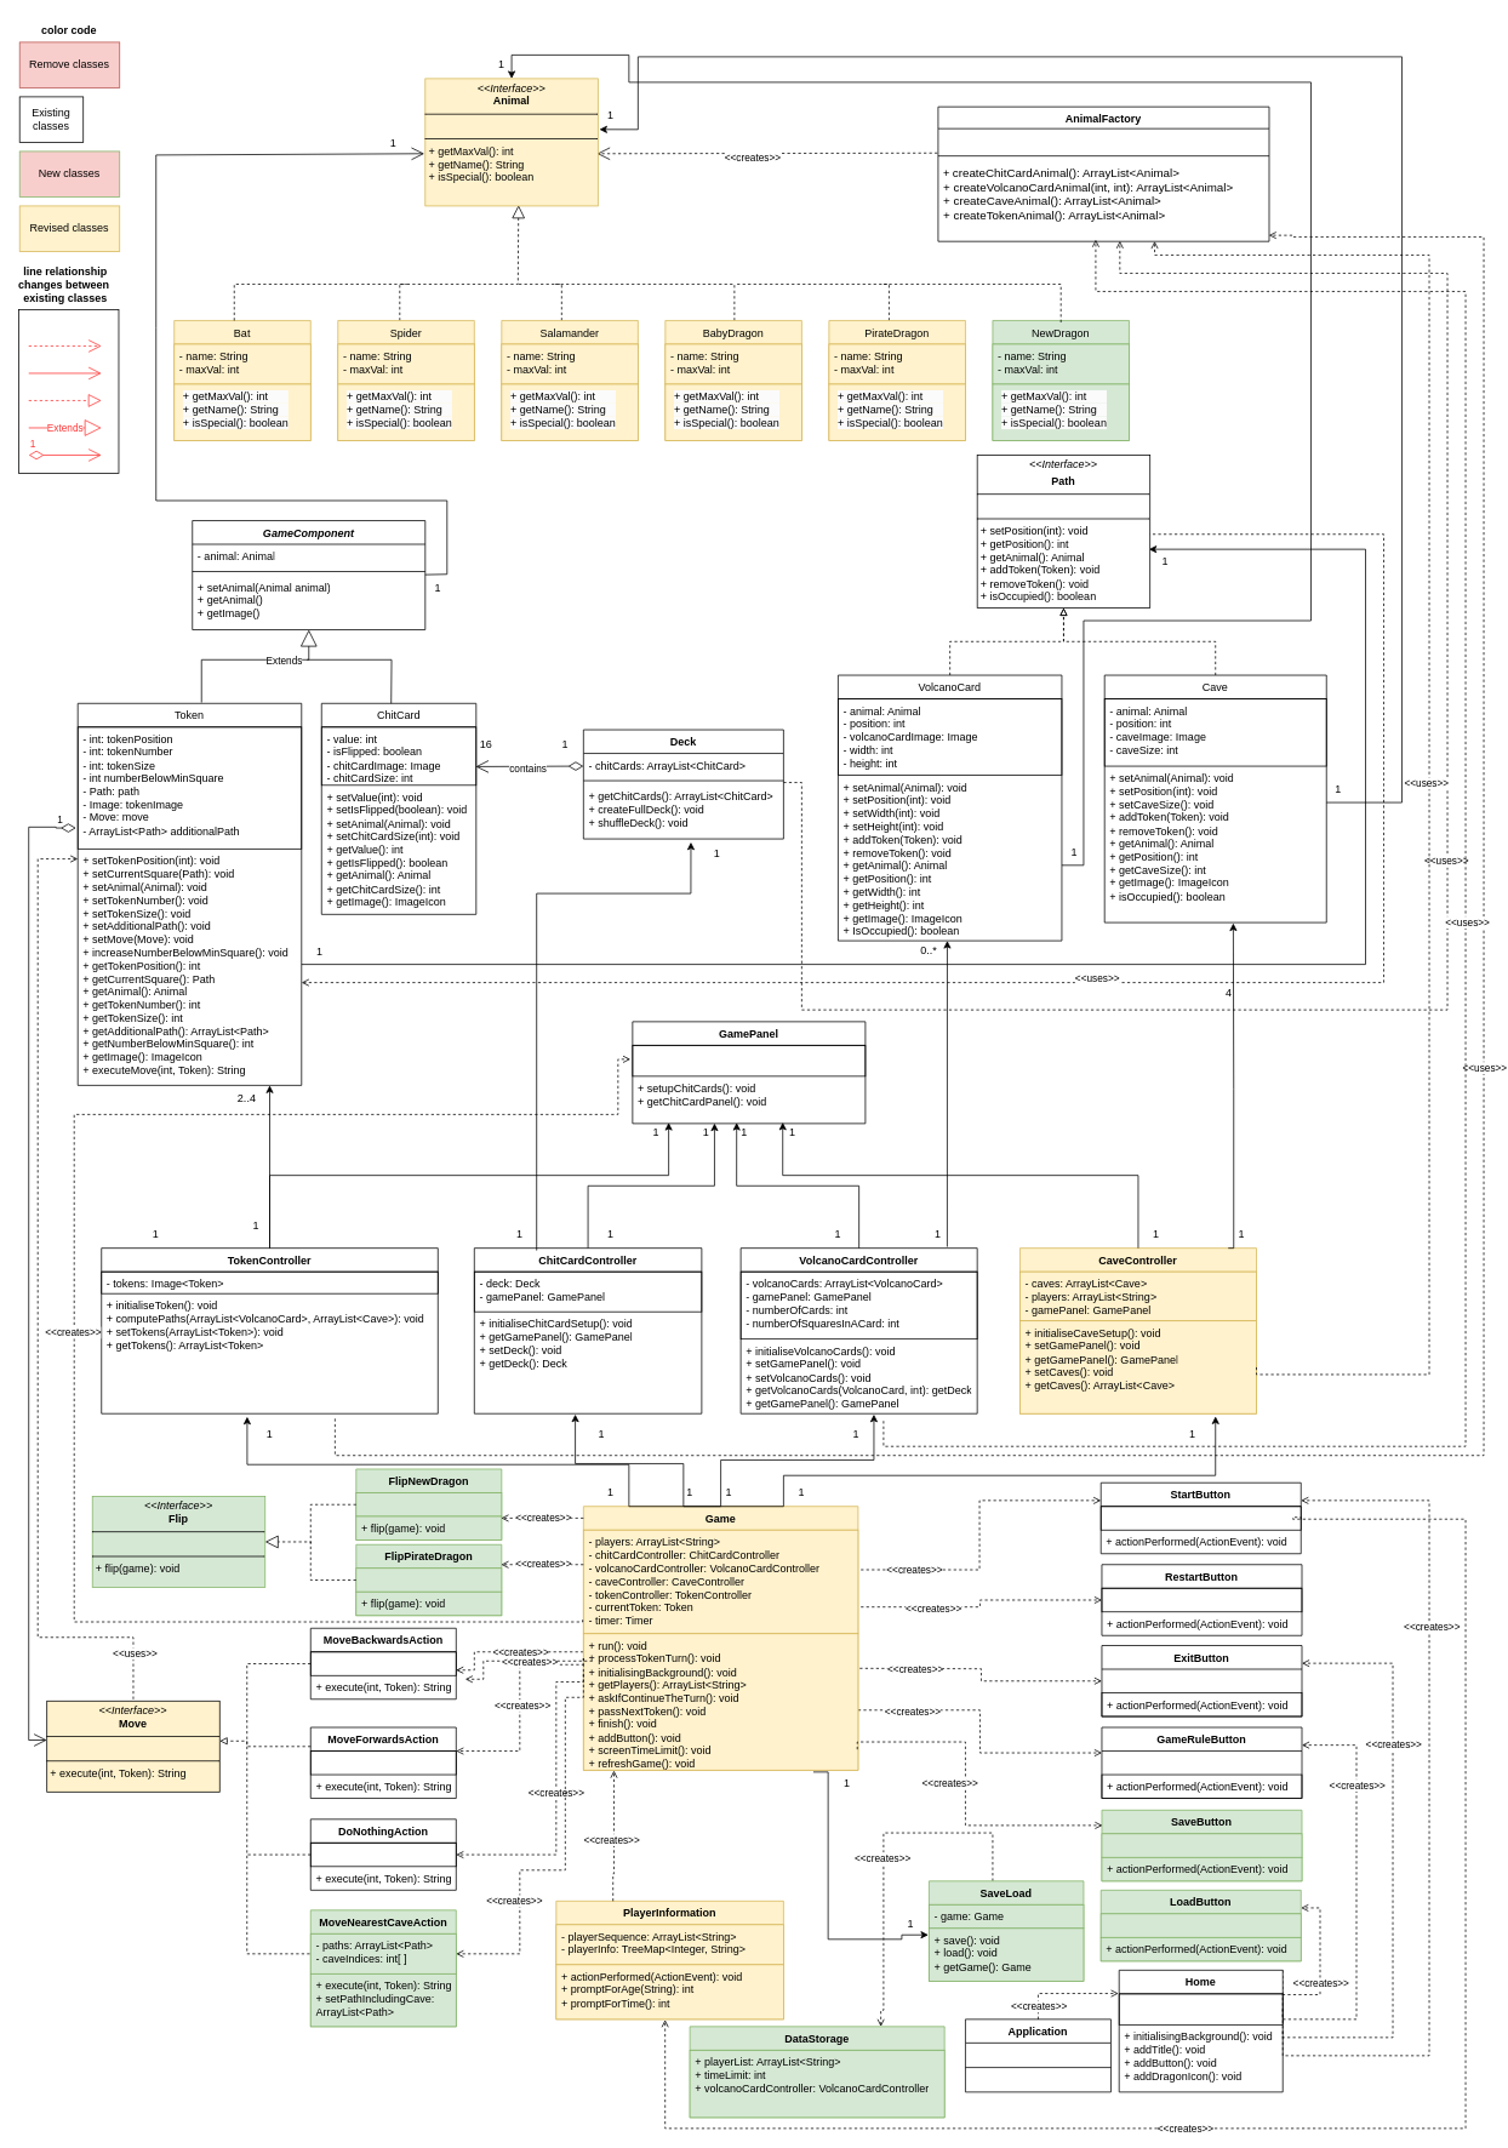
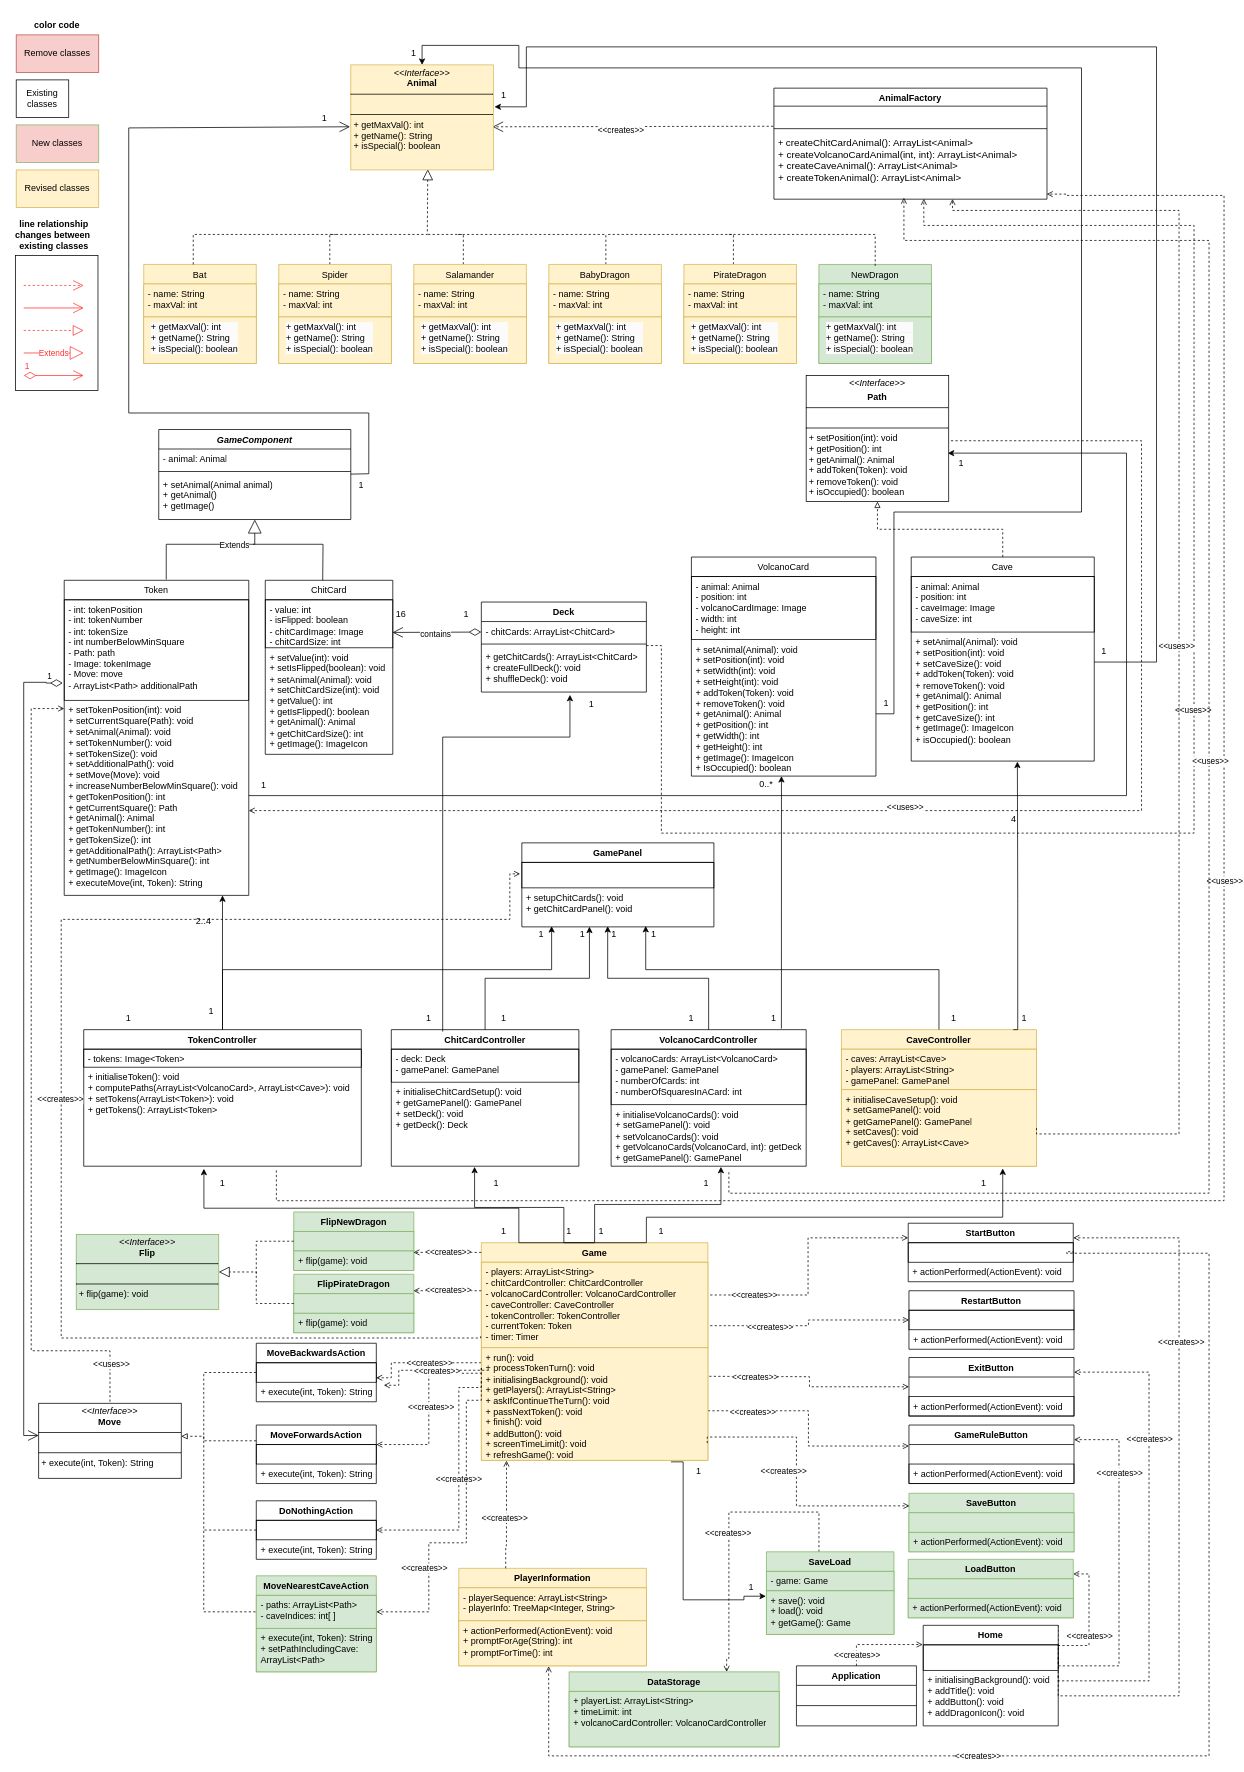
- <mxCell id="24" style="edgeStyle=orthogonalEdgeStyle;rounded=0;orthogonalLoop=1;jettySize=auto;html=1;exitX=0.5;exitY=0;exitDx=0;exitDy=0;dashed=1;endArrow=block;endFill=0;entryX=0.5;entryY=1;entryDx=0;entryDy=0;" edge="1" parent="1" source="26" target="208"><mxGeometry relative="1" as="geometry"><mxPoint x="1165.957" y="662" as="targetPoint" /></mxGeometry></mxCell>
- <mxCell id="150" value="2..4" style="text;html=1;align=center;verticalAlign=middle;whiteSpace=wrap;rounded=0;" vertex="1" parent="1"><mxGeometry x="241" y="1193" width="60" height="30" as="geometry" /></mxCell>
+ <mxCell id="150" value="2..4" style="text;html=1;align=center;verticalAlign=middle;whiteSpace=wrap;rounded=0;" vertex="1" parent="1"><mxGeometry x="241" y="1213" width="60" height="30" as="geometry" /></mxCell>
- <mxCell id="207" value="&lt;p style=&quot;margin:0px;margin-top:4px;text-align:center;&quot;&gt;&lt;i&gt;&amp;lt;&amp;lt;Interface&amp;gt;&amp;gt;&lt;/i&gt;&lt;br&gt;&lt;b&gt;Move&lt;/b&gt;&lt;/p&gt;&lt;hr size=&quot;1&quot; style=&quot;border-style:solid;&quot;&gt;&lt;p style=&quot;margin:0px;margin-left:4px;&quot;&gt;&lt;br&gt;&lt;/p&gt;&lt;hr size=&quot;1&quot; style=&quot;border-style:solid;&quot;&gt;&lt;p style=&quot;margin:0px;margin-left:4px;&quot;&gt;+ execute(int, Token): String&lt;/p&gt;" style="verticalAlign=top;align=left;overflow=fill;html=1;whiteSpace=wrap;fillColor=#fff2cc;" vertex="1" parent="1"><mxGeometry x="51" y="1870" width="190" height="100" as="geometry" /></mxCell>
+ <mxCell id="207" value="&lt;p style=&quot;margin:0px;margin-top:4px;text-align:center;&quot;&gt;&lt;i&gt;&amp;lt;&amp;lt;Interface&amp;gt;&amp;gt;&lt;/i&gt;&lt;br&gt;&lt;b&gt;Move&lt;/b&gt;&lt;/p&gt;&lt;hr size=&quot;1&quot; style=&quot;border-style:solid;&quot;&gt;&lt;p style=&quot;margin:0px;margin-left:4px;&quot;&gt;&lt;br&gt;&lt;/p&gt;&lt;hr size=&quot;1&quot; style=&quot;border-style:solid;&quot;&gt;&lt;p style=&quot;margin:0px;margin-left:4px;&quot;&gt;+ execute(int, Token): String&lt;/p&gt;" style="verticalAlign=top;align=left;overflow=fill;html=1;whiteSpace=wrap;" vertex="1" parent="1"><mxGeometry x="51" y="1870" width="190" height="100" as="geometry" /></mxCell>
